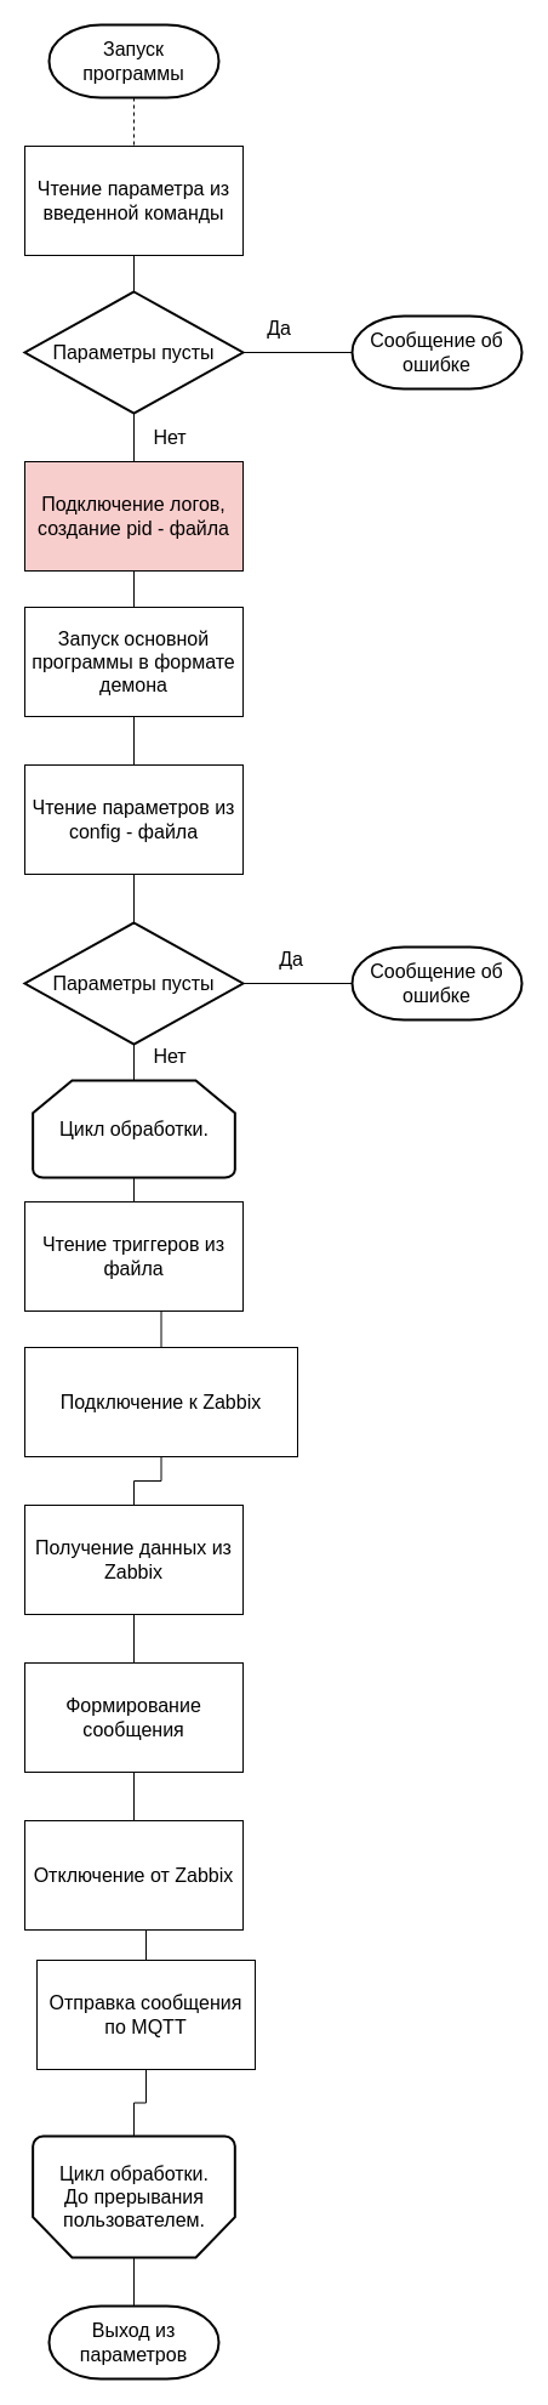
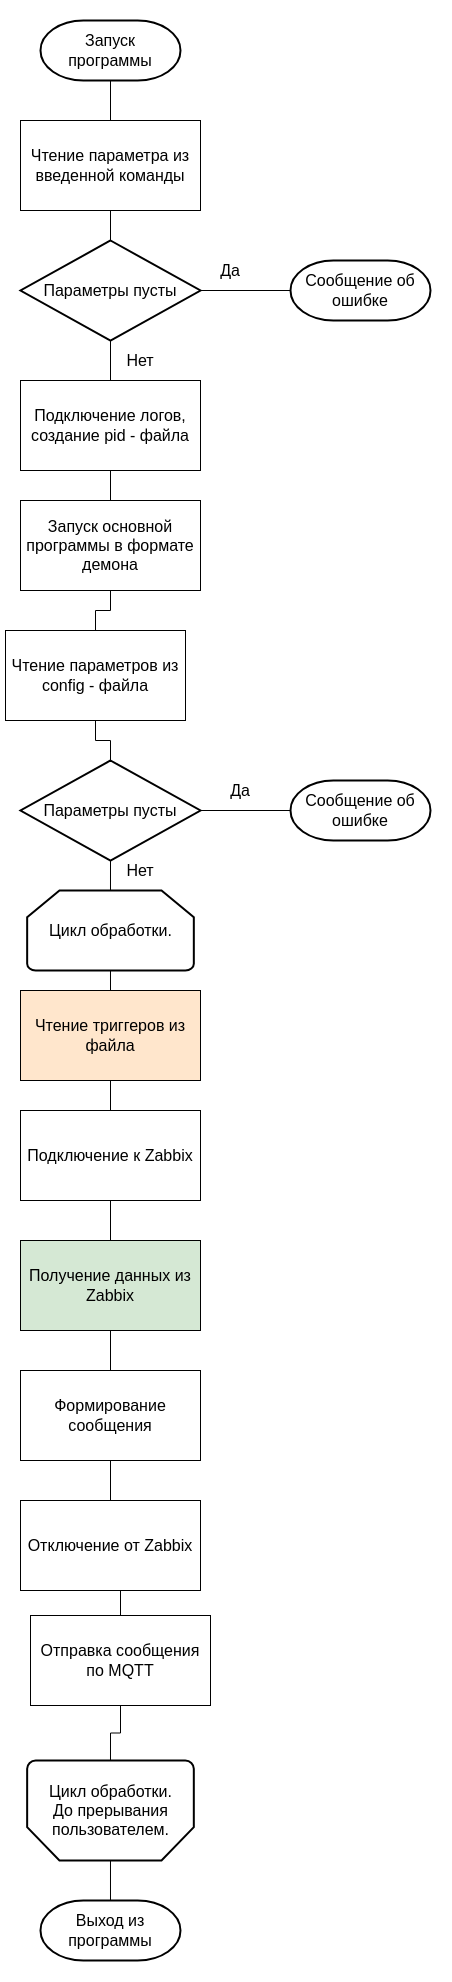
- <mxCell id="2" style="edgeStyle=orthogonalEdgeStyle;rounded=0;orthogonalLoop=1;jettySize=auto;html=1;exitX=0.5;exitY=1;exitDx=0;exitDy=0;exitPerimeter=0;entryX=0.5;entryY=0;entryDx=0;entryDy=0;endArrow=none;endFill=0;dashed=1;" edge="1" parent="1" source="3" target="5"><mxGeometry relative="1" as="geometry" /></mxCell>
+ <mxCell id="2" style="edgeStyle=orthogonalEdgeStyle;rounded=0;orthogonalLoop=1;jettySize=auto;html=1;exitX=0.5;exitY=1;exitDx=0;exitDy=0;exitPerimeter=0;entryX=0.5;entryY=0;entryDx=0;entryDy=0;endArrow=none;endFill=0;" edge="1" parent="1" source="3" target="5"><mxGeometry relative="1" as="geometry" /></mxCell>
- <mxCell id="15" value="&lt;span style=&quot;font-size: 16px&quot;&gt;Подключение логов, создание pid - файла&lt;/span&gt;" style="rounded=0;whiteSpace=wrap;html=1;fillColor=#f8cecc;" vertex="1" parent="1"><mxGeometry x="20" y="380" width="180" height="90" as="geometry" /></mxCell>
+ <mxCell id="15" value="&lt;span style=&quot;font-size: 16px&quot;&gt;Подключение логов, создание pid - файла&lt;/span&gt;" style="rounded=0;whiteSpace=wrap;html=1;" vertex="1" parent="1"><mxGeometry x="20" y="380" width="180" height="90" as="geometry" /></mxCell>
- <mxCell id="13" value="&lt;span style=&quot;font-size: 16px&quot;&gt;Чтение параметров из config - файла&lt;/span&gt;" style="rounded=0;whiteSpace=wrap;html=1;" vertex="1" parent="1"><mxGeometry x="20" y="630" width="180" height="90" as="geometry" /></mxCell>
+ <mxCell id="13" value="&lt;span style=&quot;font-size: 16px&quot;&gt;Чтение параметров из config - файла&lt;/span&gt;" style="rounded=0;whiteSpace=wrap;html=1;" vertex="1" parent="1"><mxGeometry x="5" y="630" width="180" height="90" as="geometry" /></mxCell>
- <mxCell id="25" value="&lt;span style=&quot;font-size: 16px&quot;&gt;Чтение триггеров из файла&lt;/span&gt;" style="rounded=0;whiteSpace=wrap;html=1;" vertex="1" parent="1"><mxGeometry x="20" y="990" width="180" height="90" as="geometry" /></mxCell>
+ <mxCell id="25" value="&lt;span style=&quot;font-size: 16px&quot;&gt;Чтение триггеров из файла&lt;/span&gt;" style="rounded=0;whiteSpace=wrap;html=1;fillColor=#ffe6cc;" vertex="1" parent="1"><mxGeometry x="20" y="990" width="180" height="90" as="geometry" /></mxCell>
- <mxCell id="27" value="&lt;span style=&quot;font-size: 16px&quot;&gt;Подключение к Zabbix&lt;/span&gt;" style="rounded=0;whiteSpace=wrap;html=1;" vertex="1" parent="1"><mxGeometry x="20" y="1110" width="225" height="90" as="geometry" /></mxCell>
+ <mxCell id="27" value="&lt;span style=&quot;font-size: 16px&quot;&gt;Подключение к Zabbix&lt;/span&gt;" style="rounded=0;whiteSpace=wrap;html=1;" vertex="1" parent="1"><mxGeometry x="20" y="1110" width="180" height="90" as="geometry" /></mxCell>
- <mxCell id="29" value="&lt;span style=&quot;font-size: 16px&quot;&gt;Получение данных из Zabbix&lt;/span&gt;" style="rounded=0;whiteSpace=wrap;html=1;" vertex="1" parent="1"><mxGeometry x="20" y="1240" width="180" height="90" as="geometry" /></mxCell>
+ <mxCell id="29" value="&lt;span style=&quot;font-size: 16px&quot;&gt;Получение данных из Zabbix&lt;/span&gt;" style="rounded=0;whiteSpace=wrap;html=1;fillColor=#d5e8d4;" vertex="1" parent="1"><mxGeometry x="20" y="1240" width="180" height="90" as="geometry" /></mxCell>
- <mxCell id="40" value="&lt;font style=&quot;font-size: 16px&quot;&gt;Выход из параметров&lt;/font&gt;" style="strokeWidth=2;html=1;shape=mxgraph.flowchart.terminator;whiteSpace=wrap;" vertex="1" parent="1"><mxGeometry x="39.99" y="1900" width="140" height="60" as="geometry" /></mxCell>
+ <mxCell id="40" value="&lt;font style=&quot;font-size: 16px&quot;&gt;Выход из программы&lt;/font&gt;" style="strokeWidth=2;html=1;shape=mxgraph.flowchart.terminator;whiteSpace=wrap;" vertex="1" parent="1"><mxGeometry x="39.99" y="1900" width="140" height="60" as="geometry" /></mxCell>
